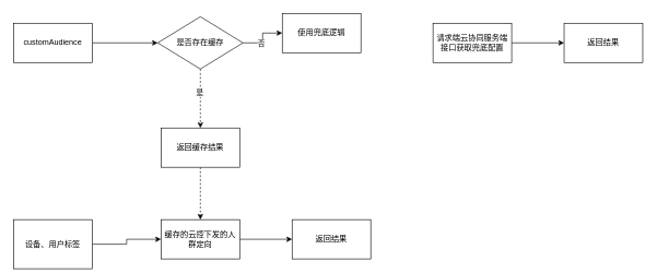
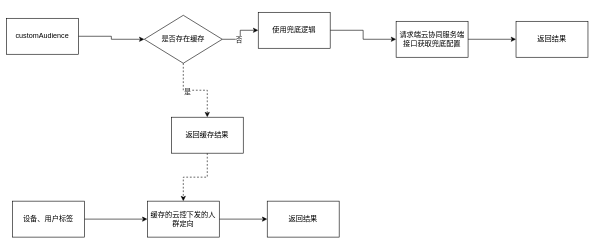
+ <mxCell id="11" value="" style="edgeStyle=orthogonalEdgeStyle;rounded=0;orthogonalLoop=1;jettySize=auto;html=1;" parent="1" source="12" target="14" edge="1"><mxGeometry relative="1" as="geometry" /></mxCell>
- <mxCell id="3" value="customAudience" style="rounded=0;whiteSpace=wrap;html=1;" parent="1" vertex="1"><mxGeometry x="20" y="35" width="120" height="60" as="geometry" /></mxCell>
+ <mxCell id="3" value="customAudience" style="rounded=0;whiteSpace=wrap;html=1;" parent="1" vertex="1"><mxGeometry x="10" y="30" width="120" height="60" as="geometry" /></mxCell>
- <mxCell id="10" value="返回缓存结果" style="whiteSpace=wrap;html=1;rounded=0;" parent="1" vertex="1"><mxGeometry x="245" y="195" width="120" height="60" as="geometry" /></mxCell>
+ <mxCell id="10" value="返回缓存结果" style="whiteSpace=wrap;html=1;rounded=0;" parent="1" vertex="1"><mxGeometry x="285" y="195" width="120" height="60" as="geometry" /></mxCell>
- <mxCell id="19" value="设备、用户标签" style="rounded=0;whiteSpace=wrap;html=1;" parent="1" vertex="1"><mxGeometry x="20" y="335" width="120" height="75" as="geometry" /></mxCell>
+ <mxCell id="19" value="设备、用户标签" style="rounded=0;whiteSpace=wrap;html=1;" parent="1" vertex="1"><mxGeometry x="20" y="335" width="120" height="60" as="geometry" /></mxCell>
